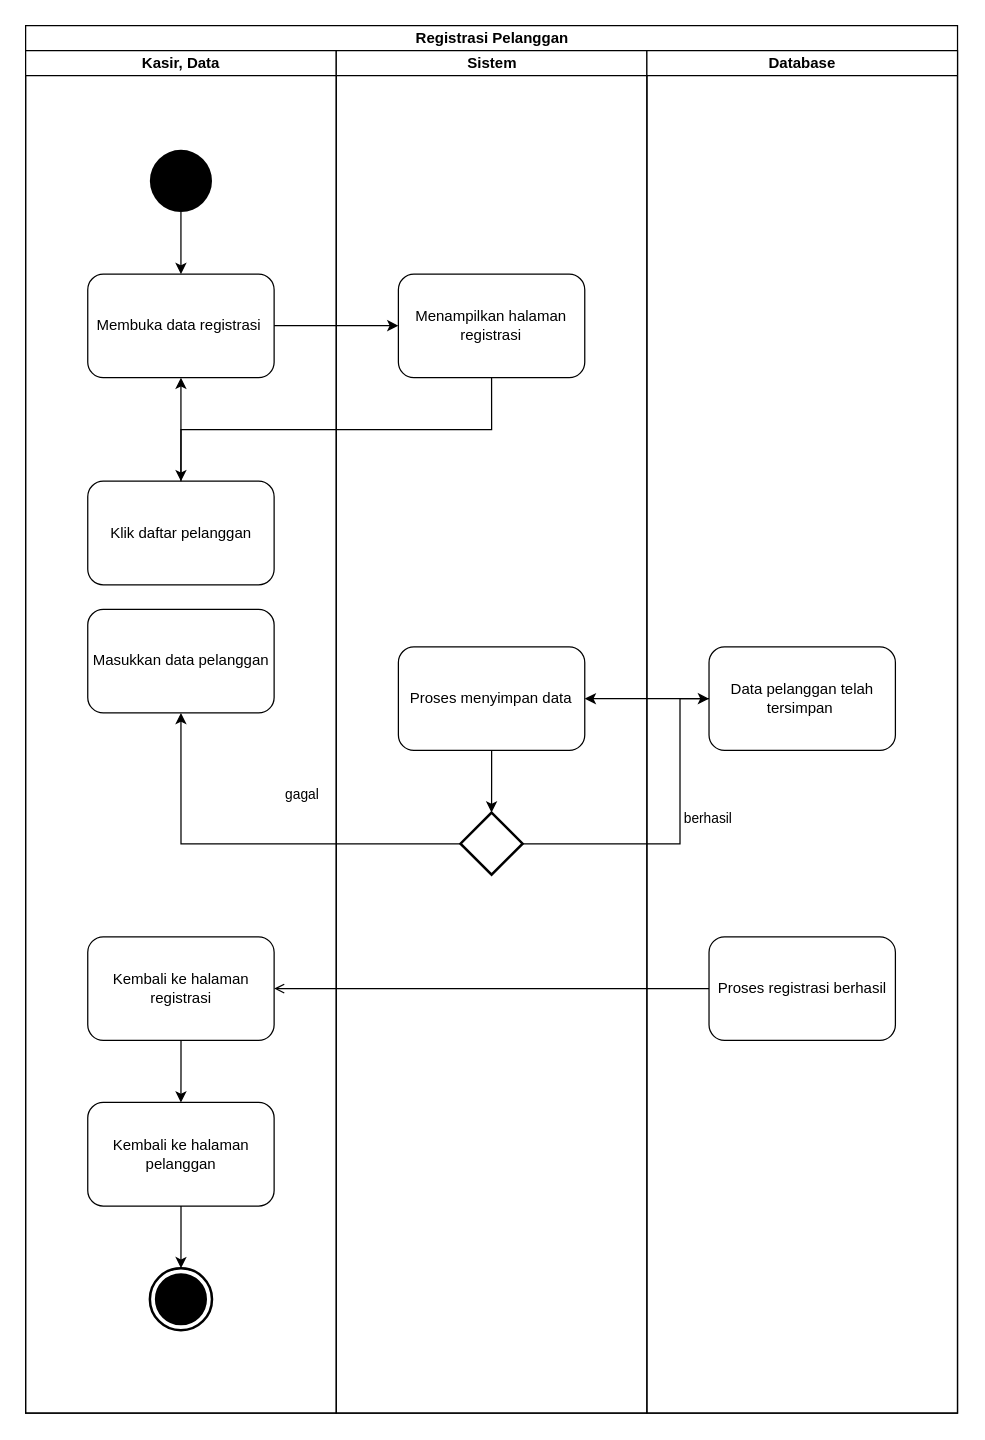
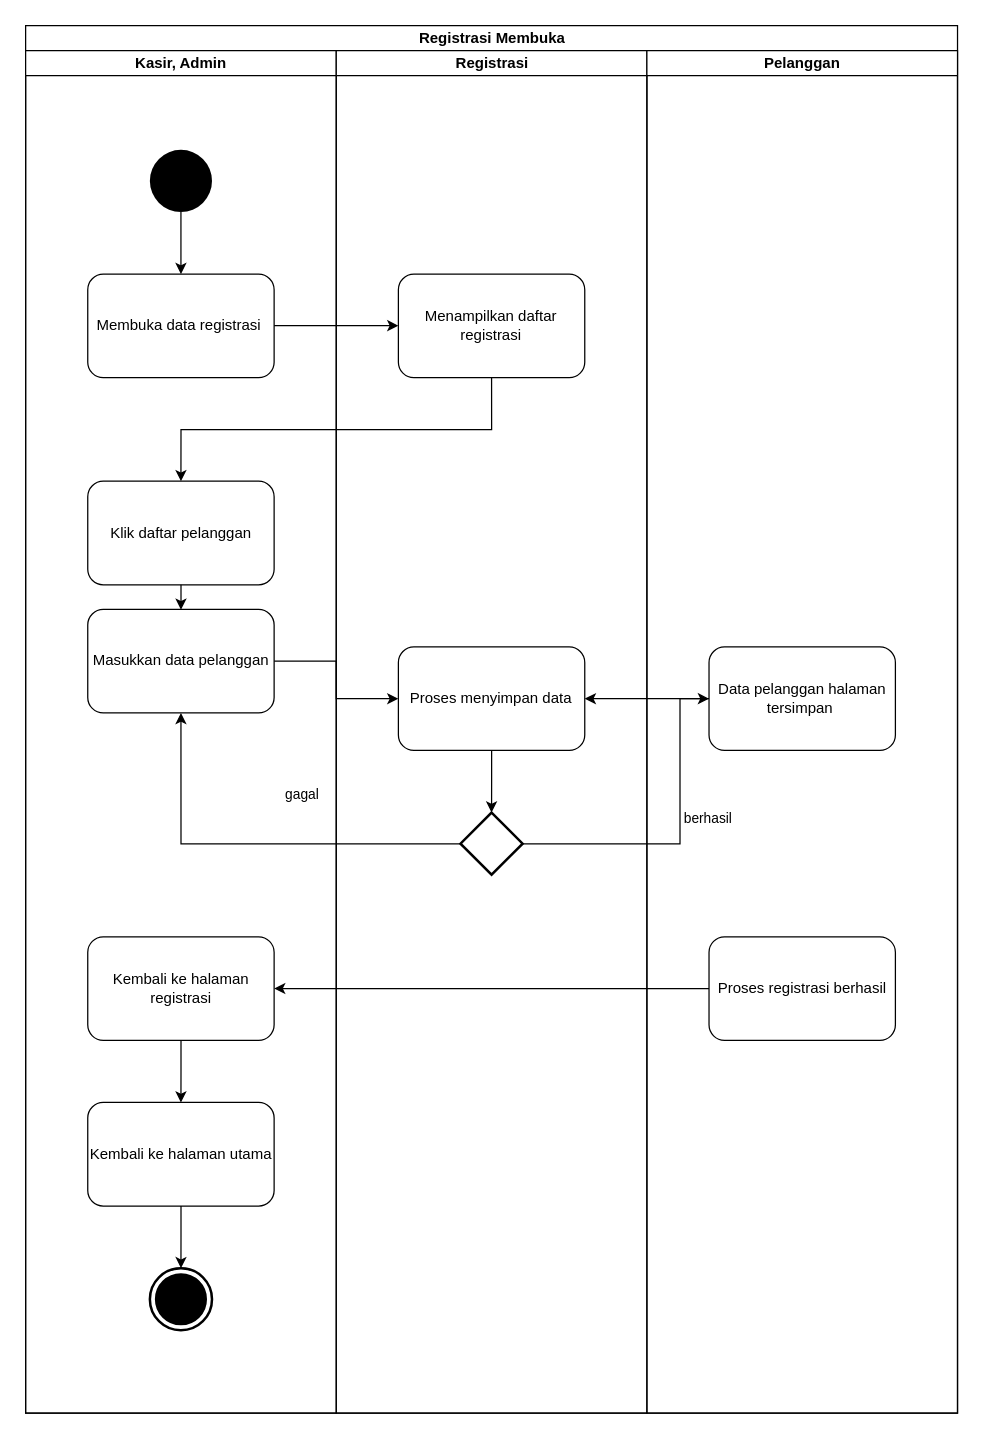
- <mxCell id="3" value="Registrasi Pelanggan" style="swimlane;html=1;childLayout=stackLayout;resizeParent=1;resizeParentMax=0;startSize=20;container=0;" parent="2" vertex="1"><mxGeometry width="745.52" height="1110" as="geometry" /></mxCell>
+ <mxCell id="3" value="Registrasi Membuka" style="swimlane;html=1;childLayout=stackLayout;resizeParent=1;resizeParentMax=0;startSize=20;container=0;" parent="2" vertex="1"><mxGeometry width="745.52" height="1110" as="geometry" /></mxCell>
- <mxCell id="4" value="Kasir, Data" style="swimlane;html=1;startSize=20;container=0;" parent="2" vertex="1"><mxGeometry y="20" width="248.51" height="1090" as="geometry" /></mxCell>
+ <mxCell id="4" value="Kasir, Admin" style="swimlane;html=1;startSize=20;container=0;" parent="2" vertex="1"><mxGeometry y="20" width="248.51" height="1090" as="geometry" /></mxCell>
- <mxCell id="5" value="Sistem" style="swimlane;html=1;startSize=20;container=0;" parent="2" vertex="1"><mxGeometry x="248.51" y="20" width="248.51" height="1090" as="geometry" /></mxCell>
+ <mxCell id="5" value="Registrasi" style="swimlane;html=1;startSize=20;container=0;" parent="2" vertex="1"><mxGeometry x="248.51" y="20" width="248.51" height="1090" as="geometry" /></mxCell>
- <mxCell id="6" value="Database" style="swimlane;html=1;startSize=20;container=0;" parent="2" vertex="1"><mxGeometry x="497.01" y="20" width="248.51" height="1090" as="geometry" /></mxCell>
+ <mxCell id="6" value="Pelanggan" style="swimlane;html=1;startSize=20;container=0;" parent="2" vertex="1"><mxGeometry x="497.01" y="20" width="248.51" height="1090" as="geometry" /></mxCell>
- <mxCell id="18" value="Menampilkan halaman registrasi" style="shape=rect;html=1;rounded=1;whiteSpace=wrap;align=center;container=0;" parent="2" vertex="1"><mxGeometry x="298.208" y="198.806" width="149.104" height="82.836" as="geometry" /></mxCell>
+ <mxCell id="18" value="Menampilkan daftar registrasi" style="shape=rect;html=1;rounded=1;whiteSpace=wrap;align=center;container=0;" parent="2" vertex="1"><mxGeometry x="298.208" y="198.806" width="149.104" height="82.836" as="geometry" /></mxCell>
- <mxCell id="12" style="edgeStyle=orthogonalEdgeStyle;rounded=0;orthogonalLoop=1;jettySize=auto;html=1;" parent="2" source="10" target="8" edge="1"><mxGeometry y="33.134" as="geometry" /></mxCell>
+ <mxCell id="12" style="edgeStyle=orthogonalEdgeStyle;rounded=0;orthogonalLoop=1;jettySize=auto;html=1;entryX=0.5;entryY=0;entryDx=0;entryDy=0;" parent="2" source="10" target="11" edge="1"><mxGeometry y="33.134" as="geometry" /></mxCell>
+ <mxCell id="22" style="edgeStyle=orthogonalEdgeStyle;rounded=0;orthogonalLoop=1;jettySize=auto;html=1;entryX=0;entryY=0.5;entryDx=0;entryDy=0;" parent="2" source="11" target="21" edge="1"><mxGeometry as="geometry" /></mxCell>
- <mxCell id="26" value="Data pelanggan telah tersimpan&amp;nbsp;" style="shape=rect;html=1;rounded=1;whiteSpace=wrap;align=center;container=0;" parent="2" vertex="1"><mxGeometry x="546.715" y="497.015" width="149.104" height="82.836" as="geometry" /></mxCell>
+ <mxCell id="26" value="Data pelanggan halaman tersimpan&amp;nbsp;" style="shape=rect;html=1;rounded=1;whiteSpace=wrap;align=center;container=0;" parent="2" vertex="1"><mxGeometry x="546.715" y="497.015" width="149.104" height="82.836" as="geometry" /></mxCell>
- <mxCell id="30" style="edgeStyle=orthogonalEdgeStyle;rounded=0;orthogonalLoop=1;jettySize=auto;html=1;entryX=1;entryY=0.5;entryDx=0;entryDy=0;align=left;endArrow=open;" parent="2" source="29" target="16" edge="1"><mxGeometry as="geometry" /></mxCell>
+ <mxCell id="30" style="edgeStyle=orthogonalEdgeStyle;rounded=0;orthogonalLoop=1;jettySize=auto;html=1;entryX=1;entryY=0.5;entryDx=0;entryDy=0;align=left;" parent="2" source="29" target="16" edge="1"><mxGeometry as="geometry" /></mxCell>
- <mxCell id="13" value="Kembali ke halaman pelanggan" style="shape=rect;html=1;rounded=1;whiteSpace=wrap;align=center;container=0;" parent="2" vertex="1"><mxGeometry x="49.701" y="861.493" width="149.104" height="82.836" as="geometry" /></mxCell>
+ <mxCell id="13" value="Kembali ke halaman utama" style="shape=rect;html=1;rounded=1;whiteSpace=wrap;align=center;container=0;" parent="2" vertex="1"><mxGeometry x="49.701" y="861.493" width="149.104" height="82.836" as="geometry" /></mxCell>
